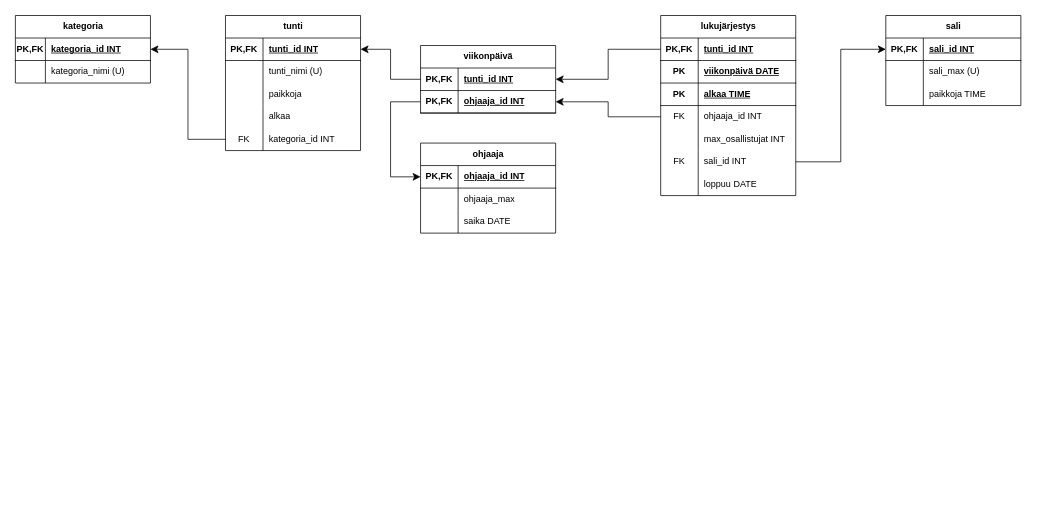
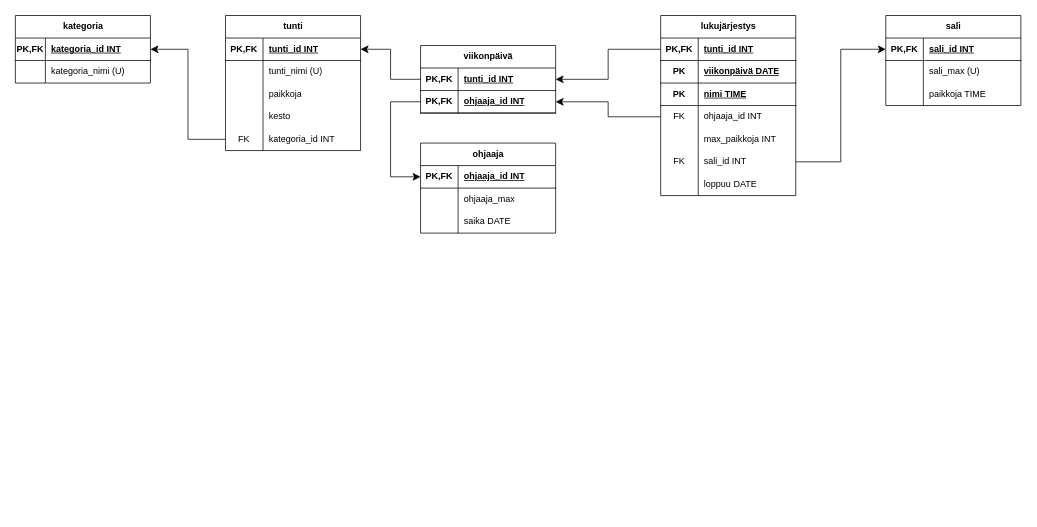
- <mxCell id="51" value="alkaa TIME" style="shape=partialRectangle;connectable=0;fillColor=none;top=0;left=0;bottom=0;right=0;align=left;spacingLeft=6;fontStyle=5;overflow=hidden;whiteSpace=wrap;html=1;" vertex="1" parent="49"><mxGeometry x="50" width="130" height="30" as="geometry"><mxRectangle width="130" height="30" as="alternateBounds" /></mxGeometry></mxCell>
+ <mxCell id="51" value="nimi TIME" style="shape=partialRectangle;connectable=0;fillColor=none;top=0;left=0;bottom=0;right=0;align=left;spacingLeft=6;fontStyle=5;overflow=hidden;whiteSpace=wrap;html=1;" vertex="1" parent="49"><mxGeometry x="50" width="130" height="30" as="geometry"><mxRectangle width="130" height="30" as="alternateBounds" /></mxGeometry></mxCell>
- <mxCell id="14" value="alkaa" style="shape=partialRectangle;connectable=0;fillColor=none;top=0;left=0;bottom=0;right=0;align=left;spacingLeft=6;overflow=hidden;whiteSpace=wrap;html=1;" parent="12" vertex="1"><mxGeometry x="50" width="130" height="30" as="geometry"><mxRectangle width="130" height="30" as="alternateBounds" /></mxGeometry></mxCell>
+ <mxCell id="14" value="kesto" style="shape=partialRectangle;connectable=0;fillColor=none;top=0;left=0;bottom=0;right=0;align=left;spacingLeft=6;overflow=hidden;whiteSpace=wrap;html=1;" parent="12" vertex="1"><mxGeometry x="50" width="130" height="30" as="geometry"><mxRectangle width="130" height="30" as="alternateBounds" /></mxGeometry></mxCell>
- <mxCell id="57" value="max_osallistujat INT" style="shape=partialRectangle;connectable=0;fillColor=none;top=0;left=0;bottom=0;right=0;align=left;spacingLeft=6;overflow=hidden;whiteSpace=wrap;html=1;" parent="55" vertex="1"><mxGeometry x="50" width="130" height="30" as="geometry"><mxRectangle width="130" height="30" as="alternateBounds" /></mxGeometry></mxCell>
+ <mxCell id="57" value="max_paikkoja INT" style="shape=partialRectangle;connectable=0;fillColor=none;top=0;left=0;bottom=0;right=0;align=left;spacingLeft=6;overflow=hidden;whiteSpace=wrap;html=1;" parent="55" vertex="1"><mxGeometry x="50" width="130" height="30" as="geometry"><mxRectangle width="130" height="30" as="alternateBounds" /></mxGeometry></mxCell>
